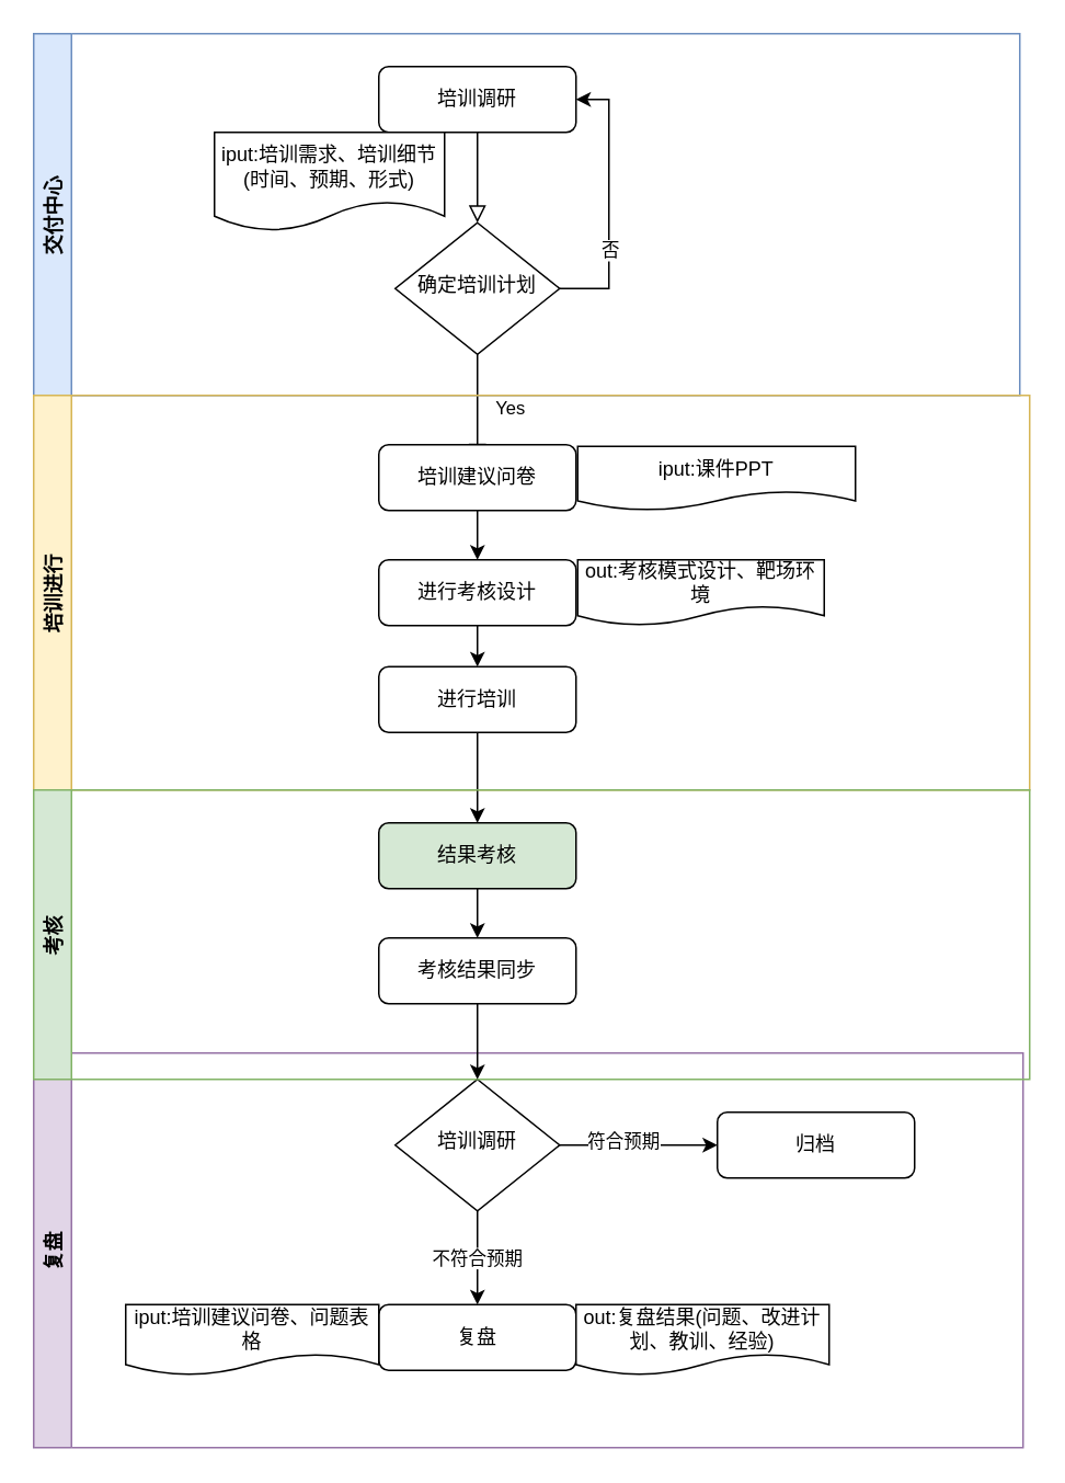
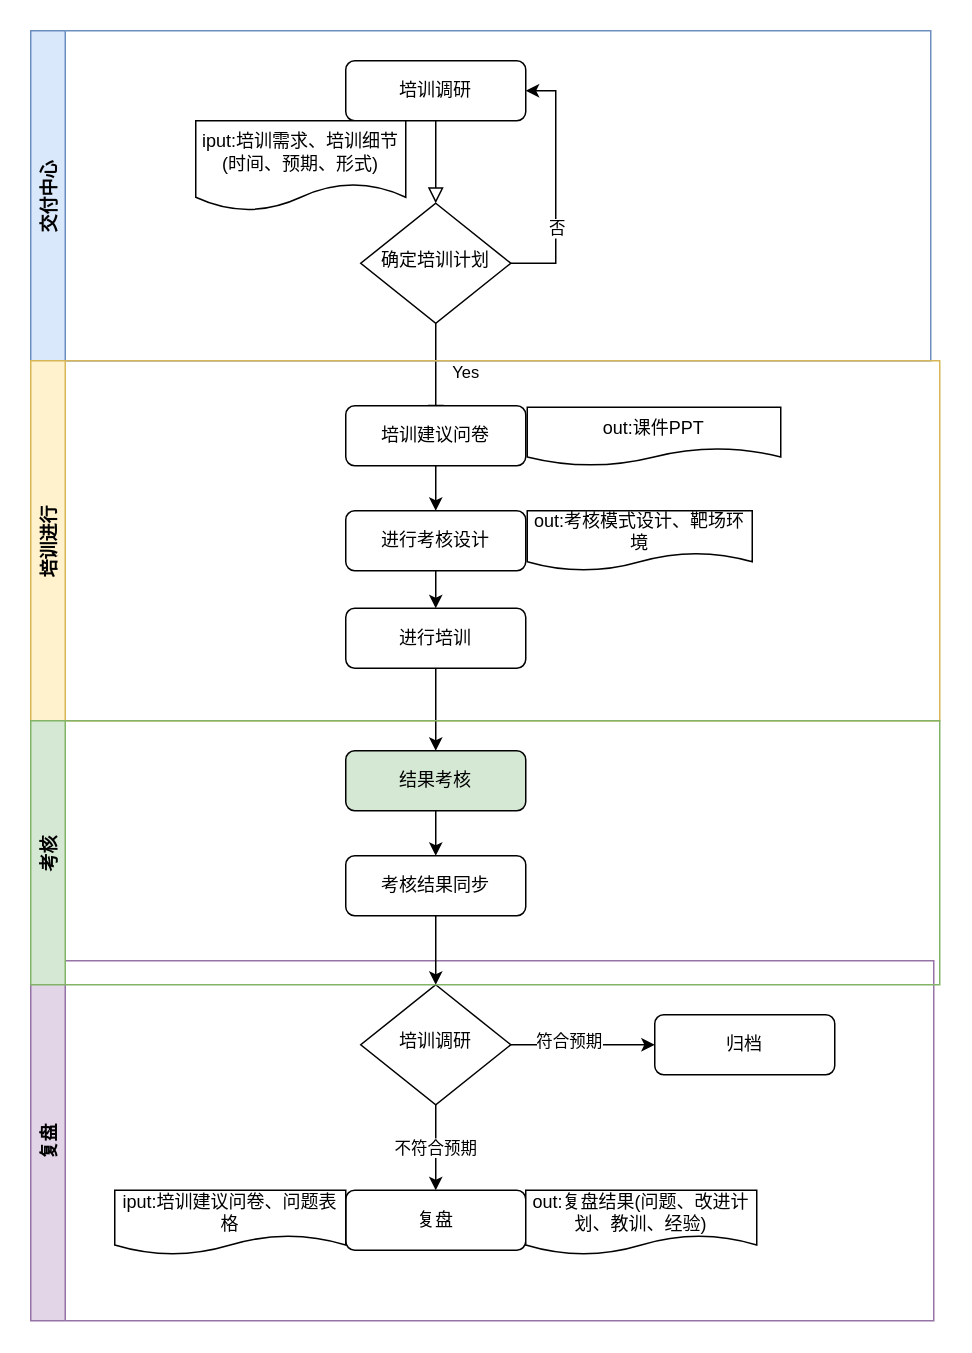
- <mxCell id="17" value="iput:课件PPT" style="shape=document;whiteSpace=wrap;html=1;boundedLbl=1;verticalAlign=middle;align=center;" parent="10" vertex="1"><mxGeometry x="331" y="31" width="169" height="39" as="geometry" /></mxCell>
+ <mxCell id="17" value="out:课件PPT" style="shape=document;whiteSpace=wrap;html=1;boundedLbl=1;verticalAlign=middle;align=center;" parent="10" vertex="1"><mxGeometry x="331" y="31" width="169" height="39" as="geometry" /></mxCell>
